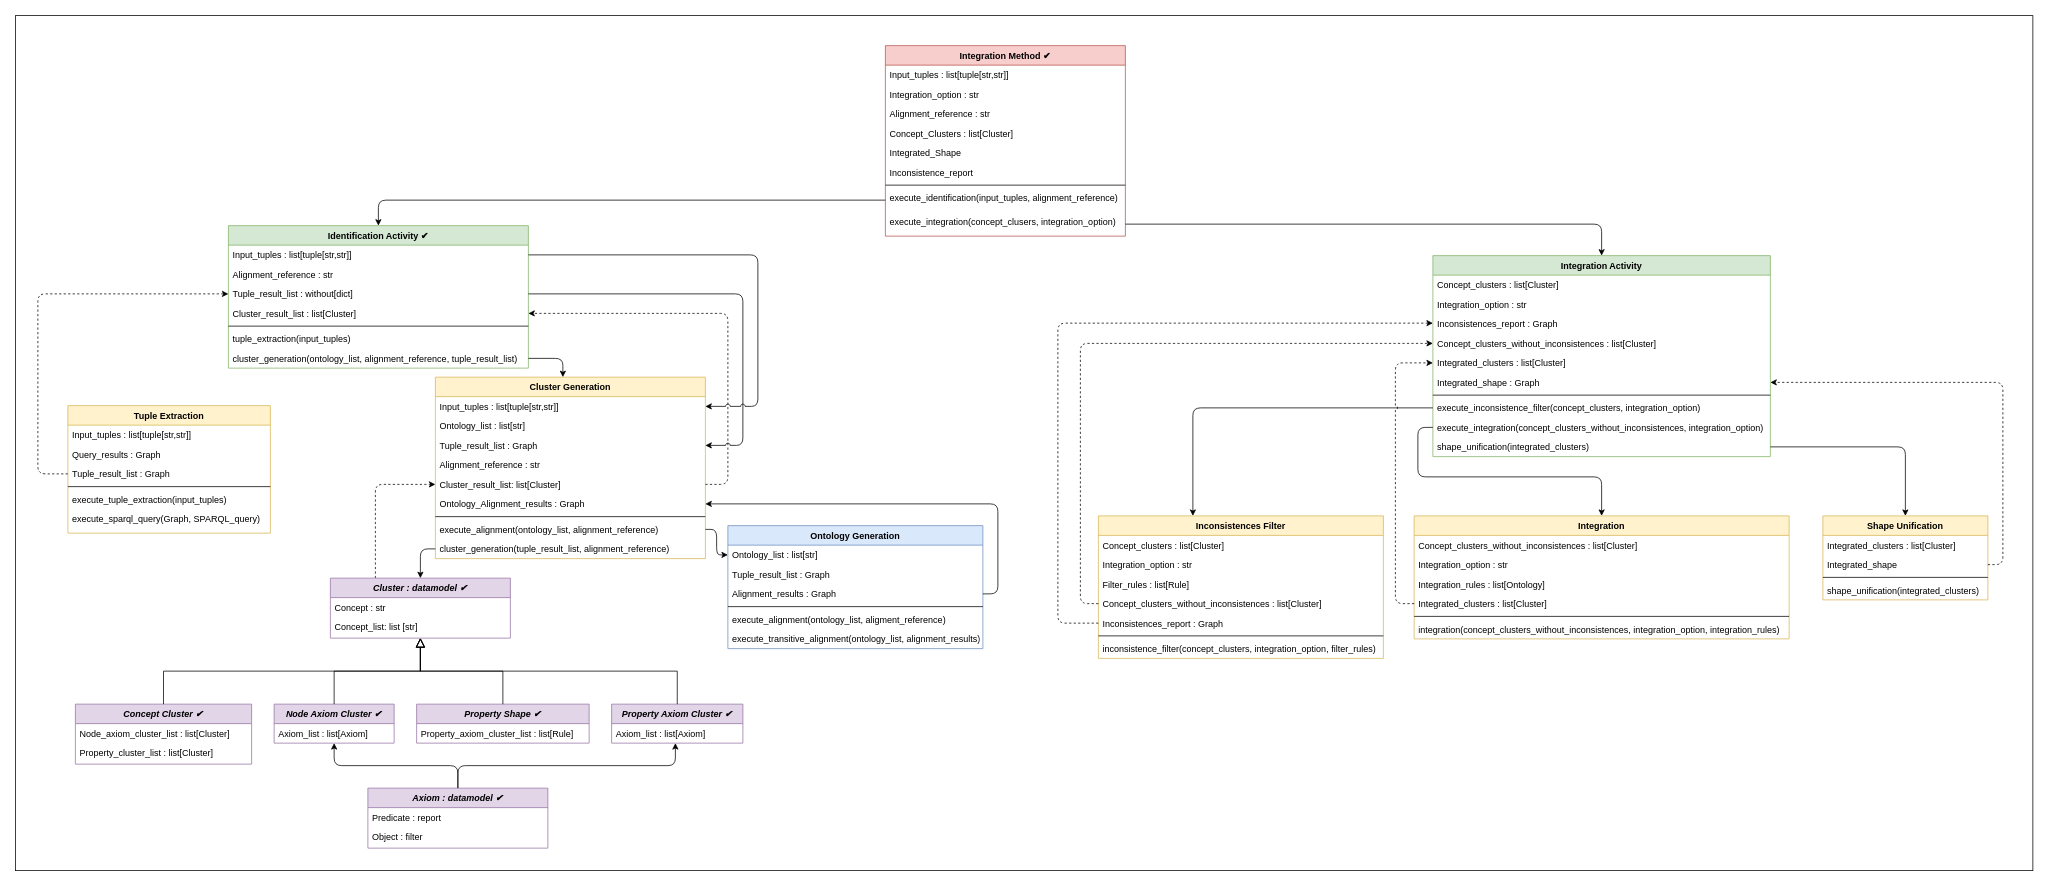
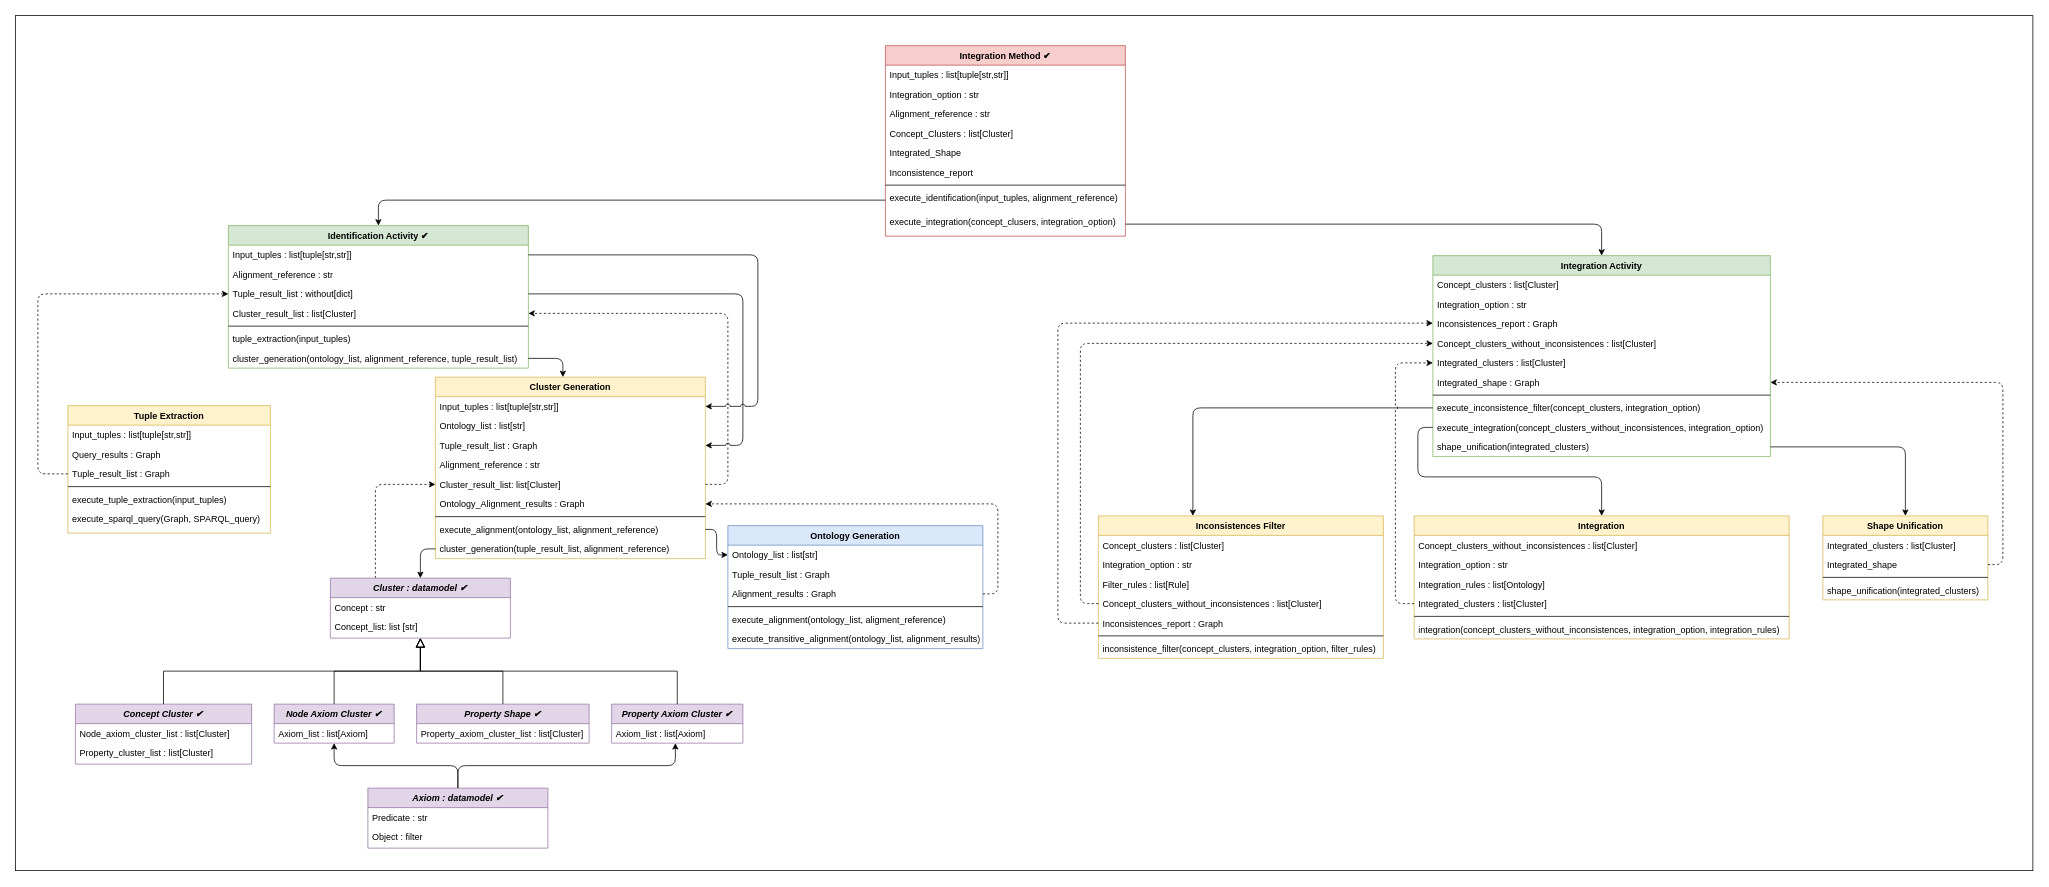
- <mxCell id="73" style="edgeStyle=orthogonalEdgeStyle;html=1;dashed=0;entryX=1;entryY=0.5;entryDx=0;entryDy=0;exitX=1;exitY=0.5;exitDx=0;exitDy=0;" parent="1" source="54" target="64" edge="1"><mxGeometry relative="1" as="geometry"><Array as="points"><mxPoint x="1330" y="791" /><mxPoint x="1330" y="671" /></Array></mxGeometry></mxCell>
+ <mxCell id="73" style="edgeStyle=orthogonalEdgeStyle;html=1;dashed=1;entryX=1;entryY=0.5;entryDx=0;entryDy=0;exitX=1;exitY=0.5;exitDx=0;exitDy=0;" parent="1" source="54" target="64" edge="1"><mxGeometry relative="1" as="geometry"><Array as="points"><mxPoint x="1330" y="791" /><mxPoint x="1330" y="671" /></Array></mxGeometry></mxCell>
- <mxCell id="11" value="Property_axiom_cluster_list : list[Rule]" style="text;align=left;verticalAlign=top;spacingLeft=4;spacingRight=4;overflow=hidden;rotatable=0;points=[[0,0.5],[1,0.5]];portConstraint=eastwest;" parent="10" vertex="1"><mxGeometry y="26" width="230" height="26" as="geometry" /></mxCell>
+ <mxCell id="11" value="Property_axiom_cluster_list : list[Cluster]" style="text;align=left;verticalAlign=top;spacingLeft=4;spacingRight=4;overflow=hidden;rotatable=0;points=[[0,0.5],[1,0.5]];portConstraint=eastwest;" parent="10" vertex="1"><mxGeometry y="26" width="230" height="26" as="geometry" /></mxCell>
- <mxCell id="83" value="Predicate : report" style="text;align=left;verticalAlign=top;spacingLeft=4;spacingRight=4;overflow=hidden;rotatable=0;points=[[0,0.5],[1,0.5]];portConstraint=eastwest;" parent="82" vertex="1"><mxGeometry y="26" width="240" height="26" as="geometry" /></mxCell>
+ <mxCell id="83" value="Predicate : str" style="text;align=left;verticalAlign=top;spacingLeft=4;spacingRight=4;overflow=hidden;rotatable=0;points=[[0,0.5],[1,0.5]];portConstraint=eastwest;" parent="82" vertex="1"><mxGeometry y="26" width="240" height="26" as="geometry" /></mxCell>
